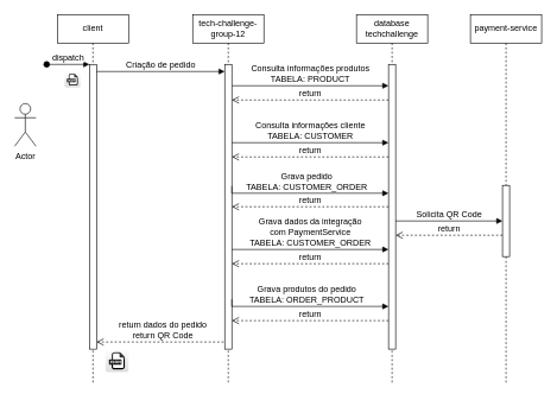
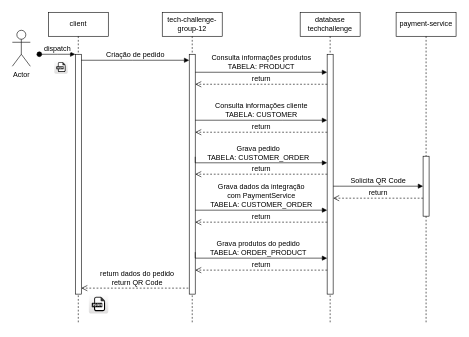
- <mxCell id="27" value="Actor" style="shape=umlActor;verticalLabelPosition=bottom;verticalAlign=top;html=1;outlineConnect=0;fontSize=12;" vertex="1" parent="1"><mxGeometry x="20" y="145" width="30" height="60" as="geometry" /></mxCell>
+ <mxCell id="27" value="Actor" style="shape=umlActor;verticalLabelPosition=bottom;verticalAlign=top;html=1;outlineConnect=0;fontSize=12;" vertex="1" parent="1"><mxGeometry x="20" y="50" width="30" height="60" as="geometry" /></mxCell>
